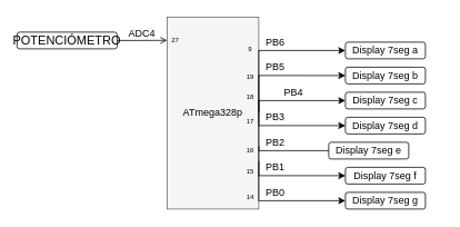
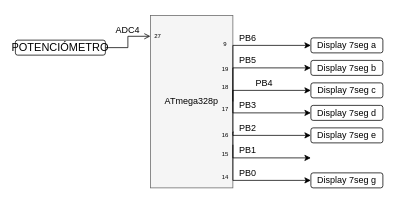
- <mxCell id="35" value="&lt;span style=&quot;font-size: 11.0pt ; line-height: 107% ; font-family: &amp;#34;calibri&amp;#34; , sans-serif&quot;&gt;POTENCIÓMETRO&lt;/span&gt;" style="rounded=1;whiteSpace=wrap;html=1;" parent="1" vertex="1"><mxGeometry x="20" y="38" width="120" height="20" as="geometry" /></mxCell>
+ <mxCell id="35" value="&lt;span style=&quot;font-size: 11.0pt ; line-height: 107% ; font-family: &amp;#34;calibri&amp;#34; , sans-serif&quot;&gt;POTENCIÓMETRO&lt;/span&gt;" style="rounded=1;whiteSpace=wrap;html=1;" parent="1" vertex="1"><mxGeometry x="20" y="53" width="120" height="20" as="geometry" /></mxCell>
- <mxCell id="32" value="Display 7seg e" style="rounded=1;whiteSpace=wrap;html=1;" parent="2" vertex="1"><mxGeometry x="194" y="150" width="96" height="20" as="geometry" /></mxCell>
+ <mxCell id="32" value="Display 7seg e" style="rounded=1;whiteSpace=wrap;html=1;" parent="2" vertex="1"><mxGeometry x="214" y="150" width="96" height="20" as="geometry" /></mxCell>
- <mxCell id="33" value="Display 7seg f" style="rounded=1;whiteSpace=wrap;html=1;" parent="2" vertex="1"><mxGeometry x="214" y="180" width="96" height="20" as="geometry" /></mxCell>
